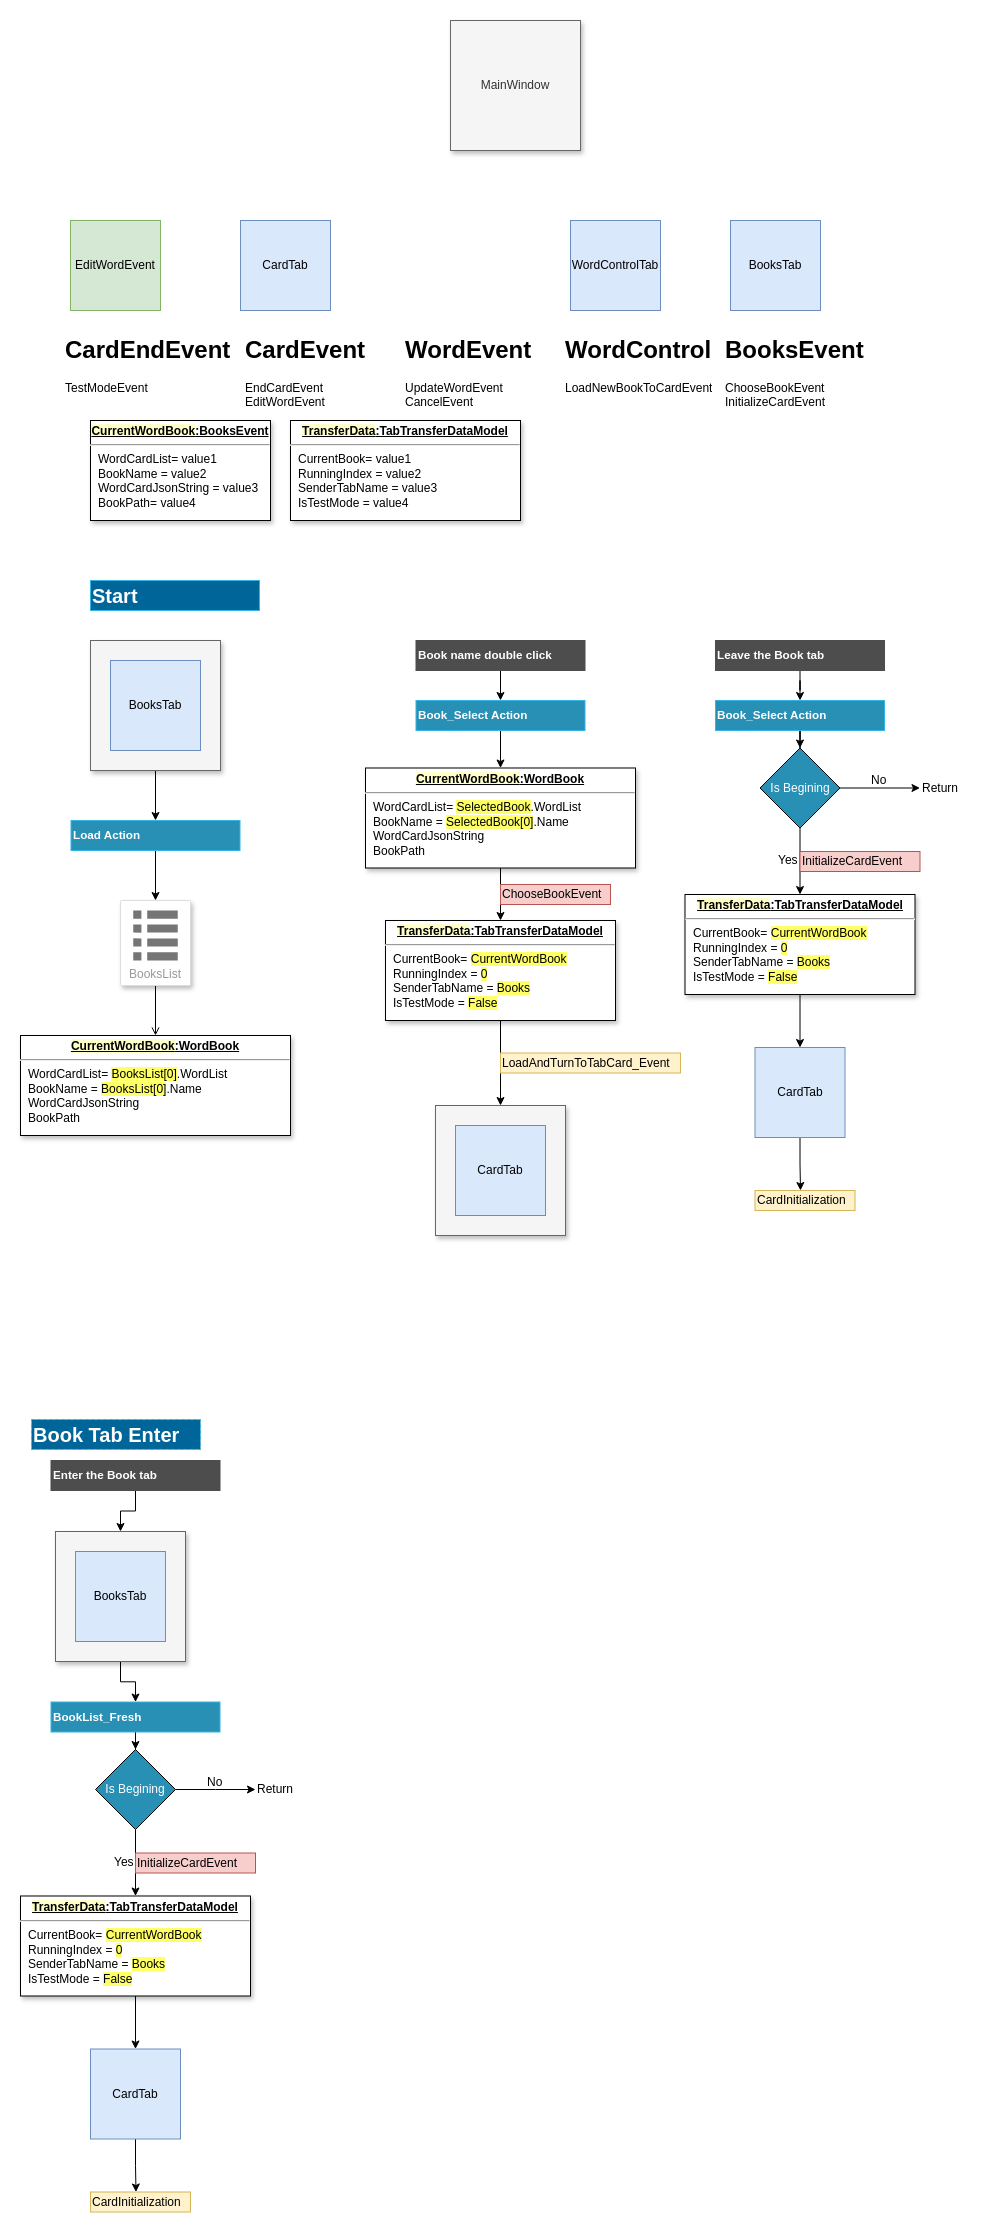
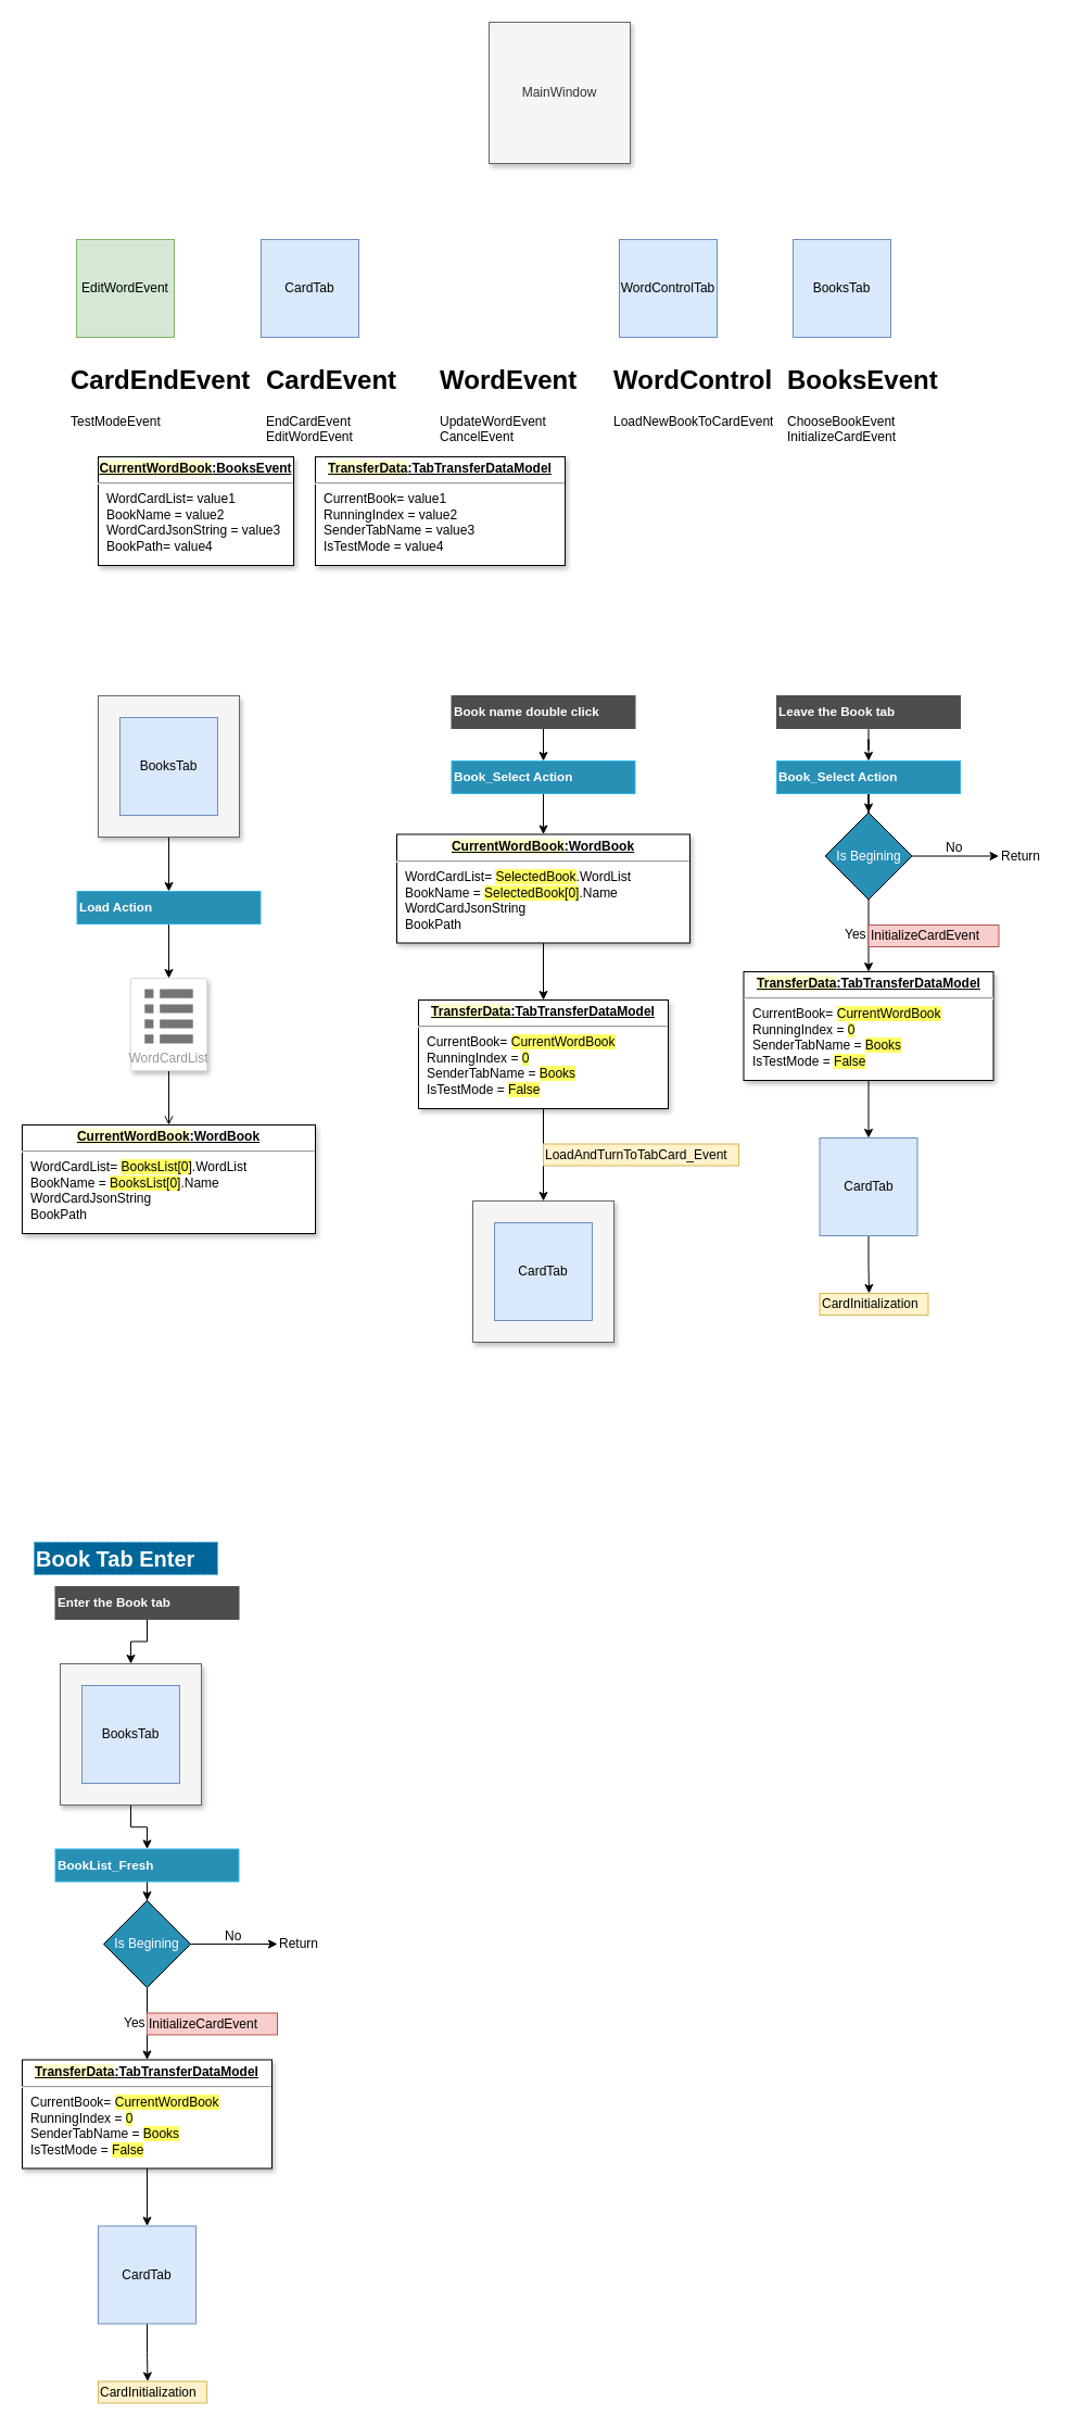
- <mxCell id="17" value="&lt;h1&gt;Start&lt;/h1&gt;" style="whiteSpace=wrap;html=1;shadow=0;dashed=0;fontSize=10;align=left;fillColor=#006699;strokeColor=#33B5E5;fontColor=#FFFFFF;" vertex="1" parent="16"><mxGeometry x="90" y="580" width="169" height="30" as="geometry" /></mxCell>
- <mxCell id="35" value="ChooseBookEvent" style="text;html=1;resizable=0;points=[];autosize=1;align=left;verticalAlign=top;spacingTop=-4;fillColor=#f8cecc;strokeColor=#b85450;" vertex="1" parent="16"><mxGeometry x="500" y="884" width="110" height="20" as="geometry" /></mxCell>
- <mxCell id="25" value="BooksList" style="strokeColor=#dddddd;fillColor=#ffffff;shadow=1;strokeWidth=1;rounded=1;absoluteArcSize=1;arcSize=2;labelPosition=center;verticalLabelPosition=middle;align=center;verticalAlign=bottom;spacingLeft=0;fontColor=#999999;fontSize=12;whiteSpace=wrap;spacingBottom=2;" vertex="1" parent="16"><mxGeometry x="120" y="900" width="70" height="85" as="geometry" /></mxCell>
+ <mxCell id="25" value="WordCardList" style="strokeColor=#dddddd;fillColor=#ffffff;shadow=1;strokeWidth=1;rounded=1;absoluteArcSize=1;arcSize=2;labelPosition=center;verticalLabelPosition=middle;align=center;verticalAlign=bottom;spacingLeft=0;fontColor=#999999;fontSize=12;whiteSpace=wrap;spacingBottom=2;" vertex="1" parent="16"><mxGeometry x="120" y="900" width="70" height="85" as="geometry" /></mxCell>
